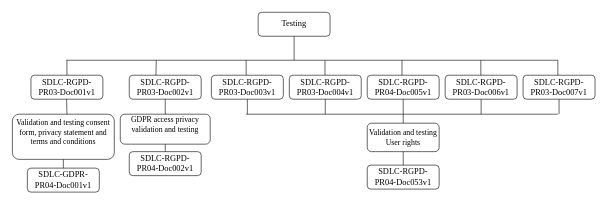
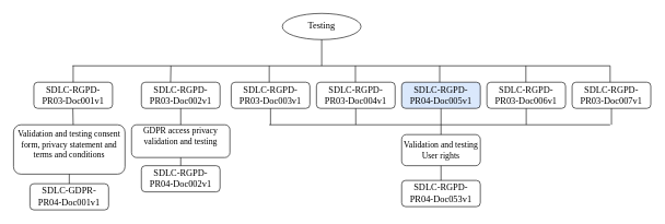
- <mxCell id="2" value="Testing" style="rounded=1;whiteSpace=wrap;html=1;fontSize=14;glass=0;strokeWidth=1;shadow=0;fontFamily=Verdana;" parent="1" vertex="1"><mxGeometry x="430" y="20" width="120" height="40" as="geometry" /></mxCell>
+ <mxCell id="2" value="Testing" style="ellipse;whiteSpace=wrap;html=1;fontSize=14;glass=0;strokeWidth=1;shadow=0;fontFamily=Verdana;" parent="1" vertex="1"><mxGeometry x="430" y="20" width="120" height="40" as="geometry" /></mxCell>
- <mxCell id="14" value="SDLC-RGPD-PR04-Doc005v1" style="rounded=1;whiteSpace=wrap;html=1;fontSize=14;glass=0;strokeWidth=1;shadow=0;fontFamily=Verdana;" parent="1" vertex="1"><mxGeometry x="612" y="125" width="120" height="40" as="geometry" /></mxCell>
+ <mxCell id="14" value="SDLC-RGPD-PR04-Doc005v1" style="rounded=1;whiteSpace=wrap;html=1;fontSize=14;glass=0;strokeWidth=1;shadow=0;fontFamily=Verdana;fillColor=#dae8fc;" parent="1" vertex="1"><mxGeometry x="612" y="125" width="120" height="40" as="geometry" /></mxCell>
